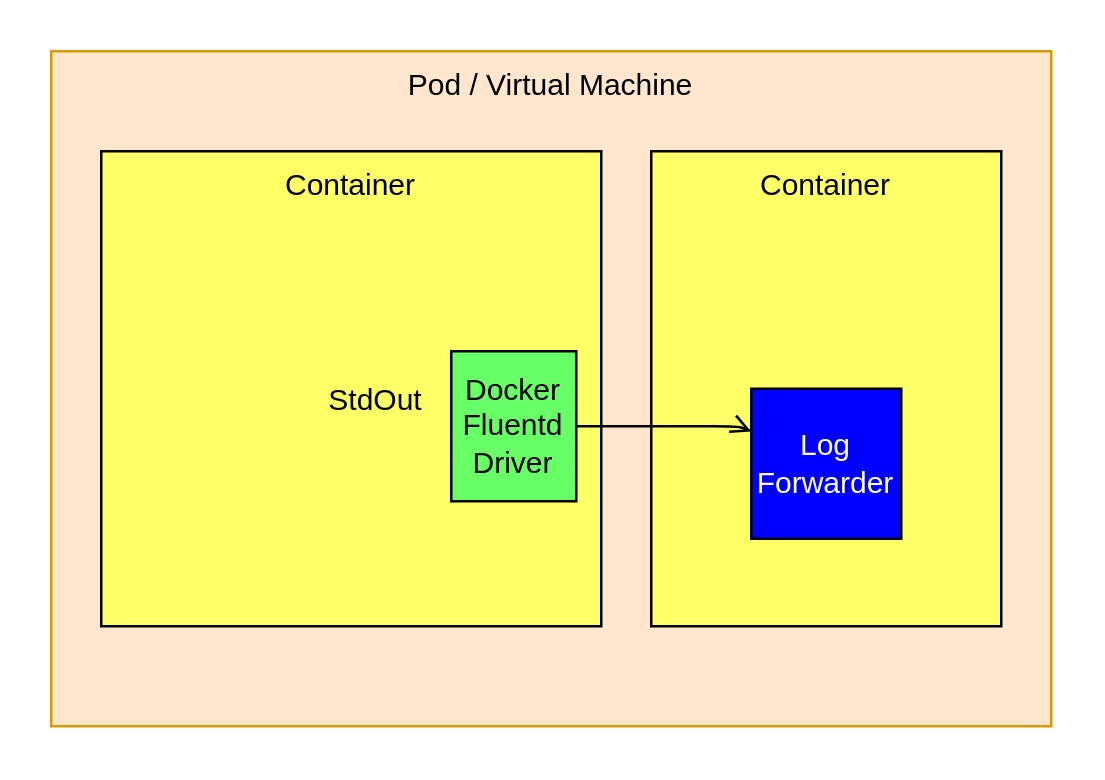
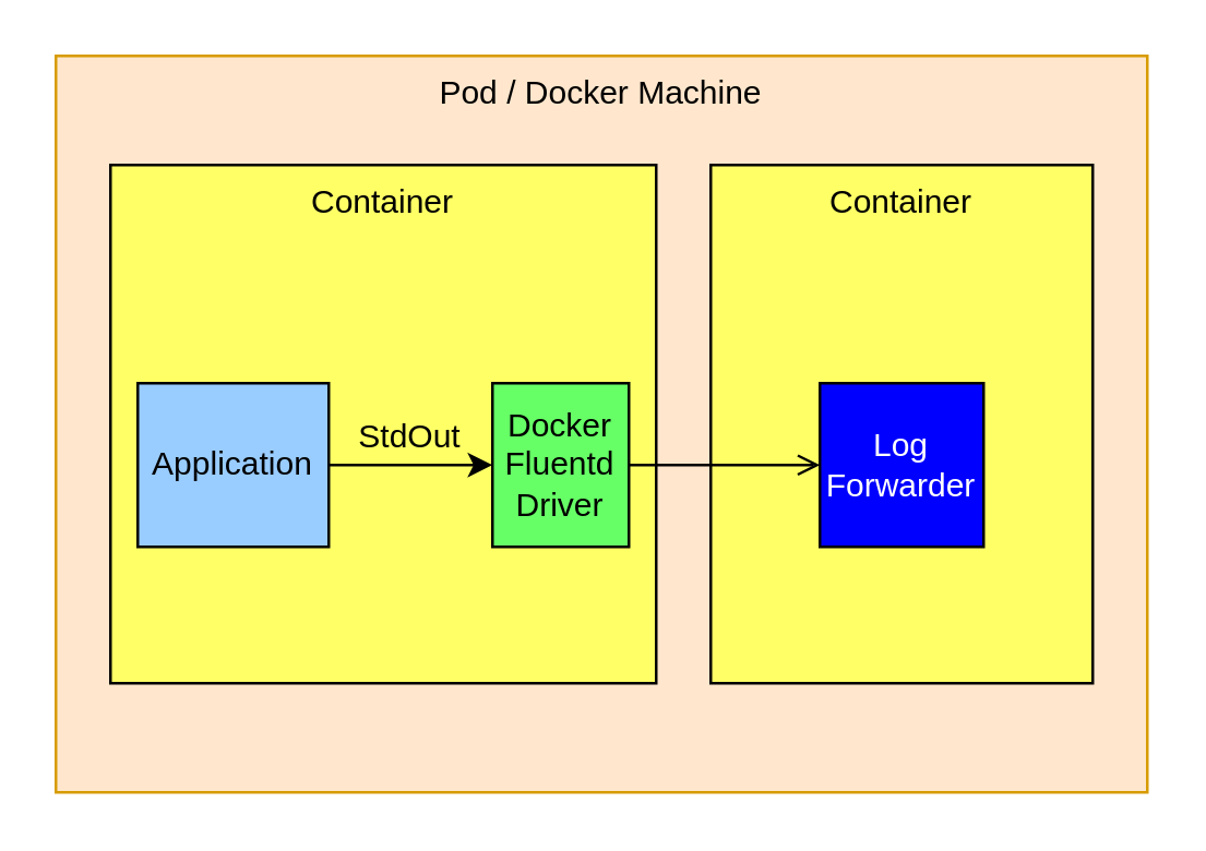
- <mxCell id="2" value="Pod / Virtual Machine" style="rounded=0;whiteSpace=wrap;html=1;verticalAlign=top;fillColor=#ffe6cc;strokeColor=#d79b00;" vertex="1" parent="1"><mxGeometry x="20" y="20" width="400" height="270" as="geometry" /></mxCell>
+ <mxCell id="2" value="Pod / Docker Machine" style="rounded=0;whiteSpace=wrap;html=1;verticalAlign=top;fillColor=#ffe6cc;strokeColor=#d79b00;" vertex="1" parent="1"><mxGeometry x="20" y="20" width="400" height="270" as="geometry" /></mxCell>
+ <mxCell id="5" value="Application" style="rounded=0;whiteSpace=wrap;html=1;fillColor=#99CCFF;" parent="1" vertex="1"><mxGeometry x="50" y="140" width="70" height="60" as="geometry" /></mxCell>
+ <mxCell id="7" value="" style="endArrow=classic;html=1;entryX=0;entryY=0.5;entryDx=0;entryDy=0;exitX=1;exitY=0.5;exitDx=0;exitDy=0;" parent="1" source="5" target="6" edge="1"><mxGeometry width="50" height="50" relative="1" as="geometry"><mxPoint x="50" y="320" as="sourcePoint" /><mxPoint x="100" y="270" as="targetPoint" /></mxGeometry></mxCell>
- <mxCell id="10" value="Log Forwarder" style="whiteSpace=wrap;html=1;aspect=fixed;fillColor=#0000FF;fontColor=#FFFFFF;" parent="1" vertex="1"><mxGeometry x="300" y="155" width="60" height="60" as="geometry" /></mxCell>
+ <mxCell id="10" value="Log Forwarder" style="whiteSpace=wrap;html=1;aspect=fixed;fillColor=#0000FF;fontColor=#FFFFFF;" parent="1" vertex="1"><mxGeometry x="300" y="140" width="60" height="60" as="geometry" /></mxCell>
